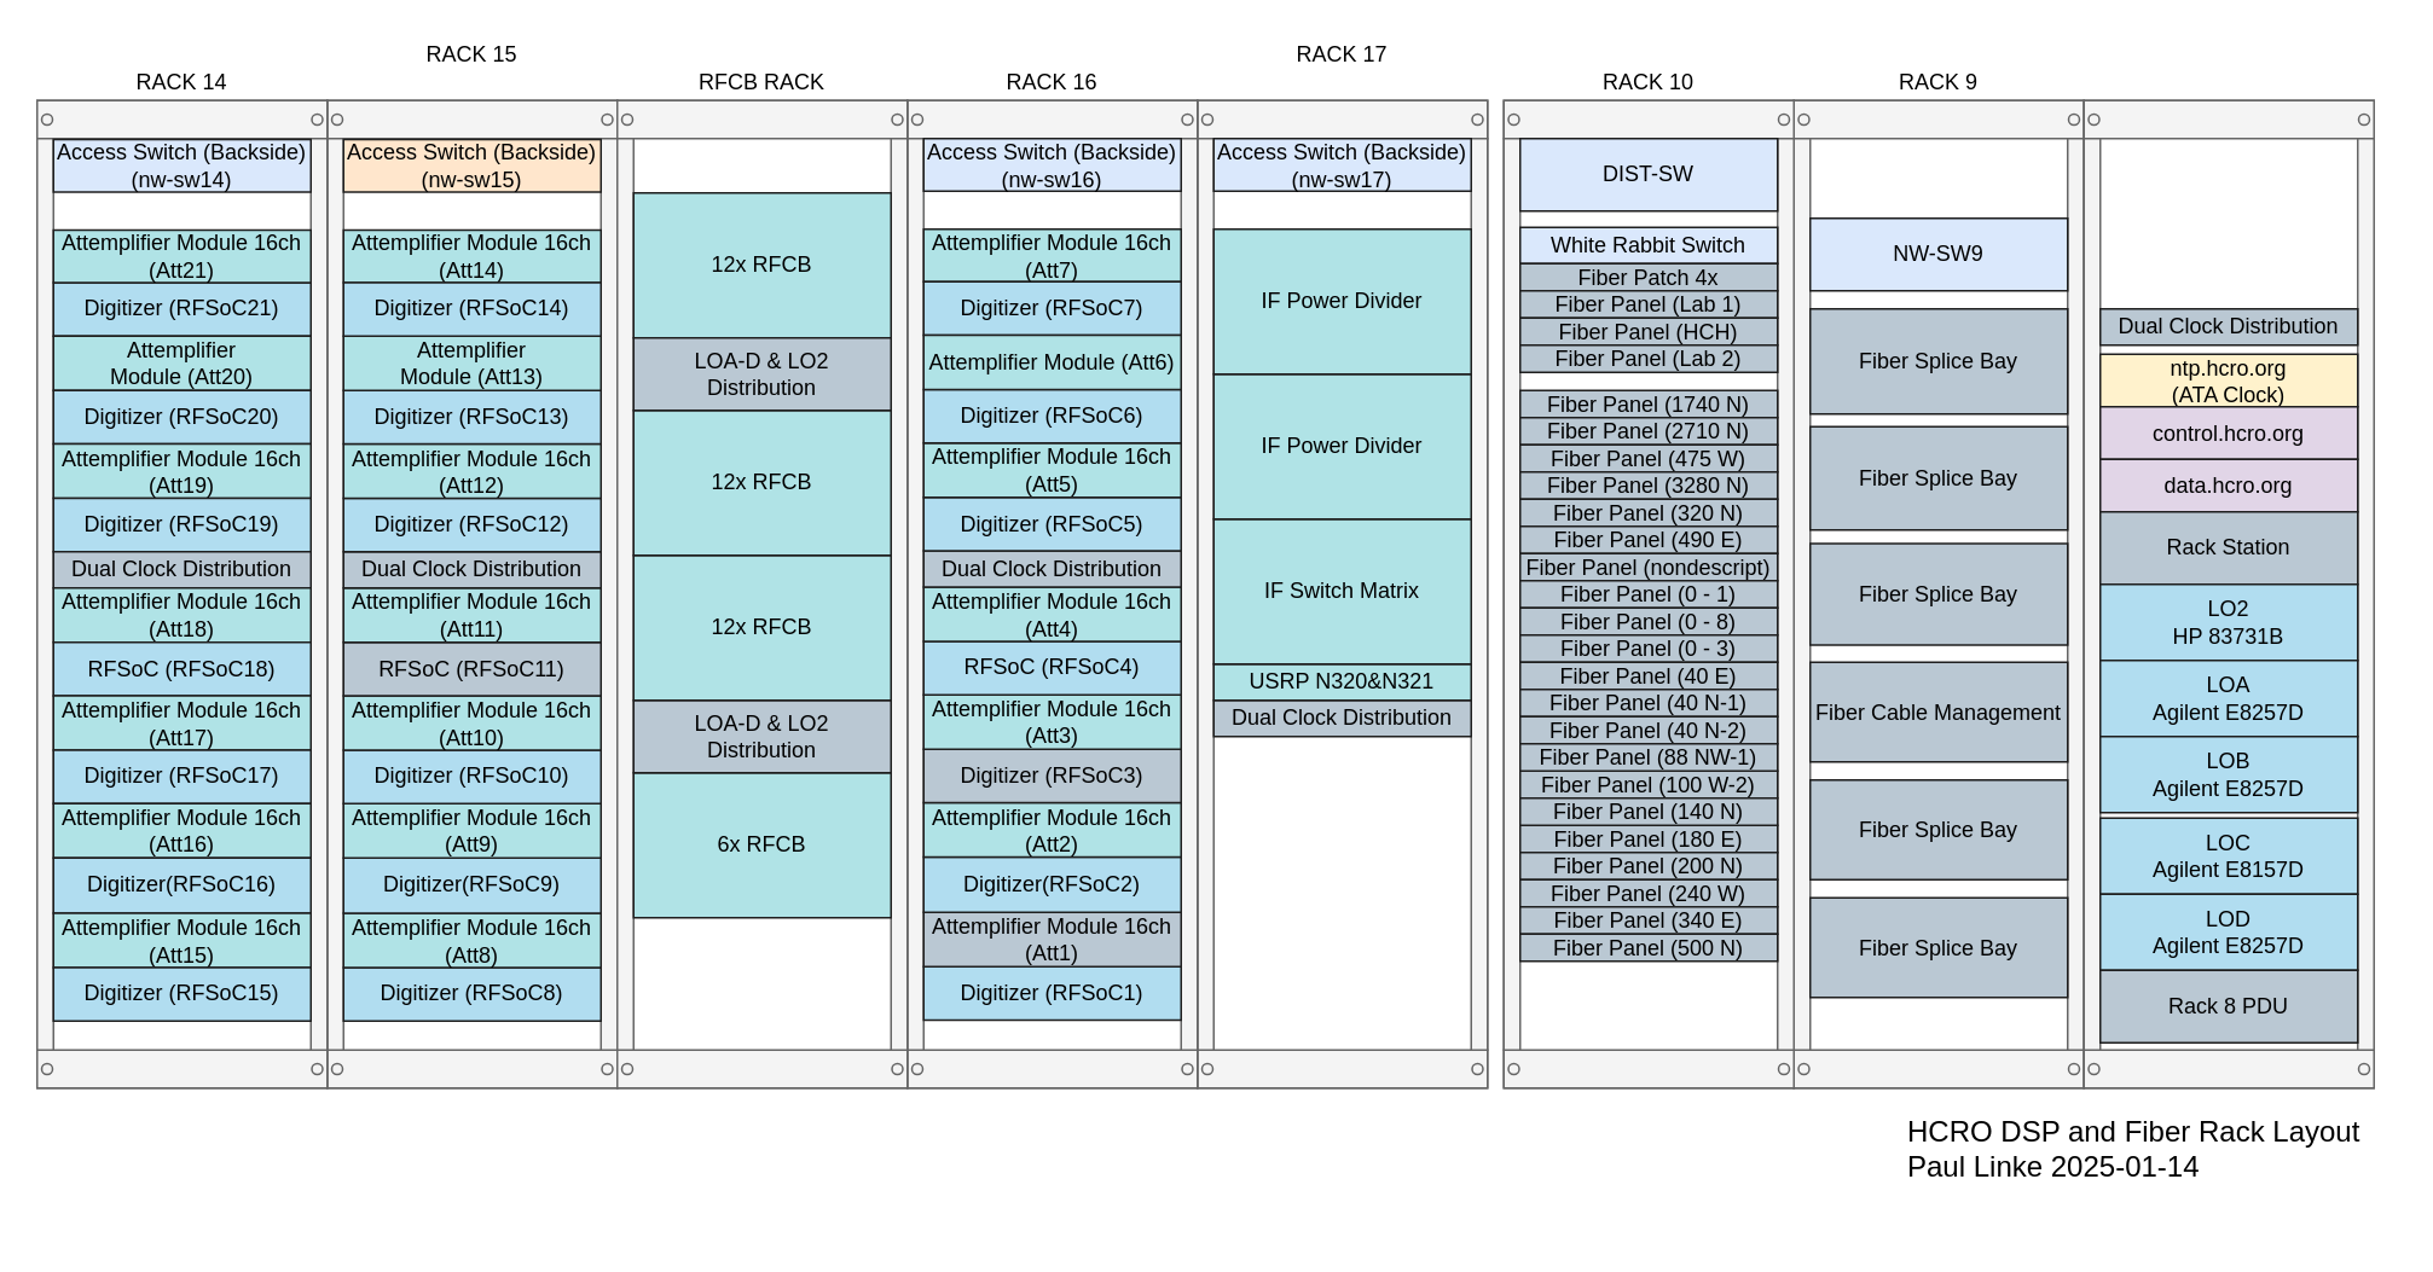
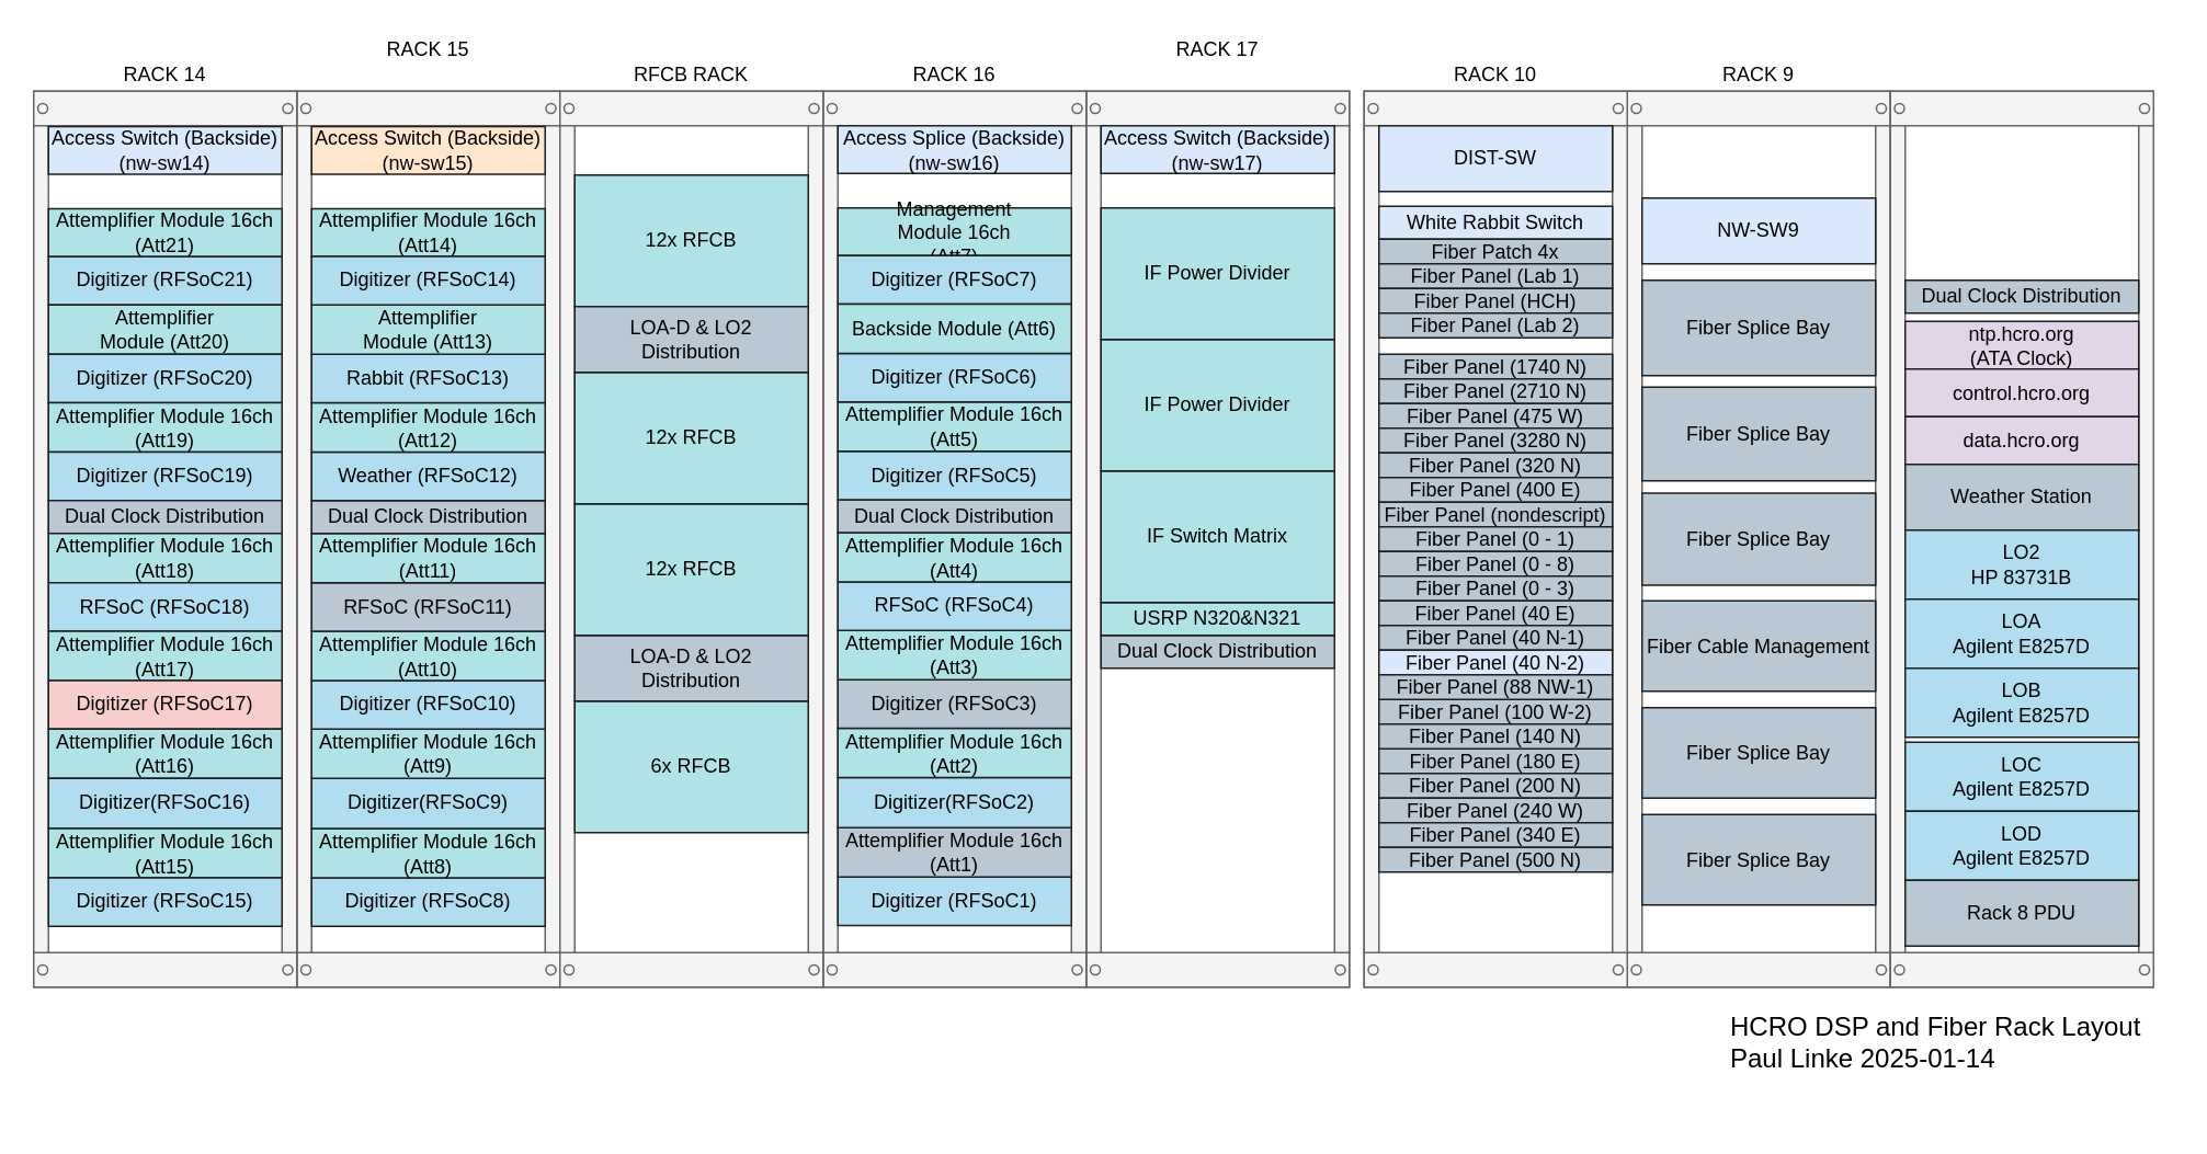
- <mxCell id="55" value="Access Switch (Backside) (nw-sw16)" style="rounded=0;whiteSpace=wrap;html=1;fillColor=#dae8fc;strokeColor=#1F1F1F;" parent="54" vertex="1"><mxGeometry x="9" y="21" width="142" height="29" as="geometry" /></mxCell>
+ <mxCell id="55" value="Access Splice (Backside) (nw-sw16)" style="rounded=0;whiteSpace=wrap;html=1;fillColor=#dae8fc;strokeColor=#1F1F1F;" parent="54" vertex="1"><mxGeometry x="9" y="21" width="142" height="29" as="geometry" /></mxCell>
- <mxCell id="56" value="Attemplifier Module&amp;nbsp;&lt;span style=&quot;background-color: transparent; color: light-dark(rgb(0, 0, 0), rgb(255, 255, 255));&quot;&gt;16ch&lt;/span&gt;&lt;div&gt;&lt;span style=&quot;background-color: transparent; color: light-dark(rgb(0, 0, 0), rgb(255, 255, 255));&quot;&gt;(Att7)&lt;/span&gt;&lt;/div&gt;" style="rounded=0;whiteSpace=wrap;html=1;fillColor=#b0e3e6;strokeColor=#1F1F1F;" parent="54" vertex="1"><mxGeometry x="9" y="71" width="142" height="29" as="geometry" /></mxCell>
+ <mxCell id="56" value="Management Module&amp;nbsp;&lt;span style=&quot;background-color: transparent; color: light-dark(rgb(0, 0, 0), rgb(255, 255, 255));&quot;&gt;16ch&lt;/span&gt;&lt;div&gt;&lt;span style=&quot;background-color: transparent; color: light-dark(rgb(0, 0, 0), rgb(255, 255, 255));&quot;&gt;(Att7)&lt;/span&gt;&lt;/div&gt;" style="rounded=0;whiteSpace=wrap;html=1;fillColor=#b0e3e6;strokeColor=#1F1F1F;" parent="54" vertex="1"><mxGeometry x="9" y="71" width="142" height="29" as="geometry" /></mxCell>
- <mxCell id="70" value="Attemplifier Module&amp;nbsp;&lt;span style=&quot;background-color: transparent; color: light-dark(rgb(0, 0, 0), rgb(255, 255, 255));&quot;&gt;(Att6)&lt;/span&gt;" style="rounded=0;whiteSpace=wrap;html=1;fillColor=#b0e3e6;strokeColor=#1F1F1F;" parent="54" vertex="1"><mxGeometry x="9" y="129.5" width="142" height="30" as="geometry" /></mxCell>
+ <mxCell id="70" value="Backside Module&amp;nbsp;&lt;span style=&quot;background-color: transparent; color: light-dark(rgb(0, 0, 0), rgb(255, 255, 255));&quot;&gt;(Att6)&lt;/span&gt;" style="rounded=0;whiteSpace=wrap;html=1;fillColor=#b0e3e6;strokeColor=#1F1F1F;" parent="54" vertex="1"><mxGeometry x="9" y="129.5" width="142" height="30" as="geometry" /></mxCell>
- <mxCell id="36" value="&lt;div&gt;ntp.hcro.org&lt;/div&gt;&lt;div&gt;(ATA Clock)&lt;/div&gt;" style="rounded=0;whiteSpace=wrap;html=1;fillColor=#fff2cc;strokeColor=#1F1F1F;" parent="34" vertex="1"><mxGeometry x="9" y="140" width="142" height="29" as="geometry" /></mxCell>
+ <mxCell id="36" value="&lt;div&gt;ntp.hcro.org&lt;/div&gt;&lt;div&gt;(ATA Clock)&lt;/div&gt;" style="rounded=0;whiteSpace=wrap;html=1;fillColor=#e1d5e7;strokeColor=#1F1F1F;" parent="34" vertex="1"><mxGeometry x="9" y="140" width="142" height="29" as="geometry" /></mxCell>
- <mxCell id="15" value="Digitizer&amp;nbsp;&lt;span style=&quot;background-color: transparent; color: light-dark(rgb(0, 0, 0), rgb(255, 255, 255));&quot;&gt;(RFSoC13)&lt;/span&gt;" style="rounded=0;whiteSpace=wrap;html=1;strokeColor=#1F1F1F;fillColor=#b1ddf0;" parent="2" vertex="1"><mxGeometry x="9" y="160" width="142" height="29.5" as="geometry" /></mxCell>
+ <mxCell id="15" value="Rabbit&amp;nbsp;&lt;span style=&quot;background-color: transparent; color: light-dark(rgb(0, 0, 0), rgb(255, 255, 255));&quot;&gt;(RFSoC13)&lt;/span&gt;" style="rounded=0;whiteSpace=wrap;html=1;strokeColor=#1F1F1F;fillColor=#b1ddf0;" parent="2" vertex="1"><mxGeometry x="9" y="160" width="142" height="29.5" as="geometry" /></mxCell>
- <mxCell id="13" value="Digitizer&amp;nbsp;&lt;span style=&quot;background-color: transparent; color: light-dark(rgb(0, 0, 0), rgb(255, 255, 255));&quot;&gt;(RFSoC12)&lt;/span&gt;" style="rounded=0;whiteSpace=wrap;html=1;strokeColor=#1F1F1F;fillColor=#b1ddf0;" parent="2" vertex="1"><mxGeometry x="9" y="219.5" width="142" height="29.5" as="geometry" /></mxCell>
+ <mxCell id="13" value="Weather&amp;nbsp;&lt;span style=&quot;background-color: transparent; color: light-dark(rgb(0, 0, 0), rgb(255, 255, 255));&quot;&gt;(RFSoC12)&lt;/span&gt;" style="rounded=0;whiteSpace=wrap;html=1;strokeColor=#1F1F1F;fillColor=#b1ddf0;" parent="2" vertex="1"><mxGeometry x="9" y="219.5" width="142" height="29.5" as="geometry" /></mxCell>
- <mxCell id="107" value="Fiber Panel (490 E)" style="rounded=0;whiteSpace=wrap;html=1;fillColor=#bac8d3;strokeColor=#1F1F1F;" parent="95" vertex="1"><mxGeometry x="9" y="235" width="142" height="15" as="geometry" /></mxCell>
+ <mxCell id="107" value="Fiber Panel (400 E)" style="rounded=0;whiteSpace=wrap;html=1;fillColor=#bac8d3;strokeColor=#1F1F1F;" parent="95" vertex="1"><mxGeometry x="9" y="235" width="142" height="15" as="geometry" /></mxCell>
- <mxCell id="39" value="Rack Station" style="rounded=0;whiteSpace=wrap;html=1;fillColor=#bac8d3;strokeColor=#1F1F1F;" parent="34" vertex="1"><mxGeometry x="9" y="227" width="142" height="40" as="geometry" /></mxCell>
+ <mxCell id="39" value="Weather Station" style="rounded=0;whiteSpace=wrap;html=1;fillColor=#bac8d3;strokeColor=#1F1F1F;" parent="34" vertex="1"><mxGeometry x="9" y="227" width="142" height="40" as="geometry" /></mxCell>
- <mxCell id="114" value="Fiber Panel (40 N-2)" style="rounded=0;whiteSpace=wrap;html=1;fillColor=#bac8d3;strokeColor=#1F1F1F;" parent="95" vertex="1"><mxGeometry x="9" y="340" width="142" height="15" as="geometry" /></mxCell>
+ <mxCell id="114" value="Fiber Panel (40 N-2)" style="rounded=0;whiteSpace=wrap;html=1;fillColor=#dae8fc;strokeColor=#1F1F1F;" parent="95" vertex="1"><mxGeometry x="9" y="340" width="142" height="15" as="geometry" /></mxCell>
- <mxCell id="90" value="Digitizer&amp;nbsp;&lt;span style=&quot;background-color: transparent; color: light-dark(rgb(0, 0, 0), rgb(255, 255, 255));&quot;&gt;(RFSoC17)&lt;/span&gt;" style="rounded=0;whiteSpace=wrap;html=1;strokeColor=#1F1F1F;fillColor=#b1ddf0;" parent="78" vertex="1"><mxGeometry x="9" y="358.5" width="142" height="29.5" as="geometry" /></mxCell>
+ <mxCell id="90" value="Digitizer&amp;nbsp;&lt;span style=&quot;background-color: transparent; color: light-dark(rgb(0, 0, 0), rgb(255, 255, 255));&quot;&gt;(RFSoC17)&lt;/span&gt;" style="rounded=0;whiteSpace=wrap;html=1;strokeColor=#1F1F1F;fillColor=#f8cecc;" parent="78" vertex="1"><mxGeometry x="9" y="358.5" width="142" height="29.5" as="geometry" /></mxCell>
- <mxCell id="43" value="LOC&lt;div&gt;Agilent E8157D&lt;br&gt;&lt;/div&gt;" style="rounded=0;whiteSpace=wrap;html=1;strokeColor=#1F1F1F;fillColor=#b1ddf0;" parent="34" vertex="1"><mxGeometry x="9" y="396" width="142" height="42" as="geometry" /></mxCell>
+ <mxCell id="43" value="LOC&lt;div&gt;Agilent E8257D&lt;br&gt;&lt;/div&gt;" style="rounded=0;whiteSpace=wrap;html=1;strokeColor=#1F1F1F;fillColor=#b1ddf0;" parent="34" vertex="1"><mxGeometry x="9" y="396" width="142" height="42" as="geometry" /></mxCell>
